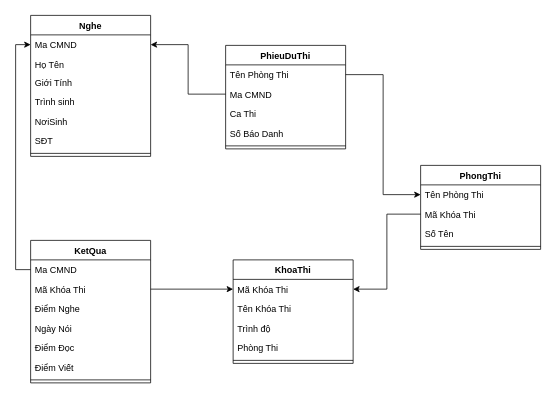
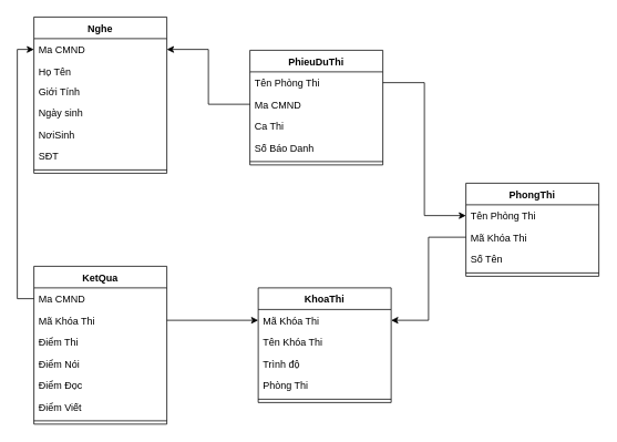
- <mxCell id="6" value="Trình sinh" style="text;strokeColor=none;fillColor=none;align=left;verticalAlign=top;spacingLeft=4;spacingRight=4;overflow=hidden;rotatable=0;points=[[0,0.5],[1,0.5]];portConstraint=eastwest;" parent="2" vertex="1"><mxGeometry y="102" width="160" height="26" as="geometry" /></mxCell>
+ <mxCell id="6" value="Ngày sinh" style="text;strokeColor=none;fillColor=none;align=left;verticalAlign=top;spacingLeft=4;spacingRight=4;overflow=hidden;rotatable=0;points=[[0,0.5],[1,0.5]];portConstraint=eastwest;" parent="2" vertex="1"><mxGeometry y="102" width="160" height="26" as="geometry" /></mxCell>
- <mxCell id="19" value="Điểm Nghe" style="text;strokeColor=none;fillColor=none;align=left;verticalAlign=top;spacingLeft=4;spacingRight=4;overflow=hidden;rotatable=0;points=[[0,0.5],[1,0.5]];portConstraint=eastwest;" parent="16" vertex="1"><mxGeometry y="78" width="160" height="26" as="geometry" /></mxCell>
+ <mxCell id="19" value="Điểm Thi" style="text;strokeColor=none;fillColor=none;align=left;verticalAlign=top;spacingLeft=4;spacingRight=4;overflow=hidden;rotatable=0;points=[[0,0.5],[1,0.5]];portConstraint=eastwest;" parent="16" vertex="1"><mxGeometry y="78" width="160" height="26" as="geometry" /></mxCell>
- <mxCell id="20" value="Ngày Nói" style="text;strokeColor=none;fillColor=none;align=left;verticalAlign=top;spacingLeft=4;spacingRight=4;overflow=hidden;rotatable=0;points=[[0,0.5],[1,0.5]];portConstraint=eastwest;" parent="16" vertex="1"><mxGeometry y="104" width="160" height="26" as="geometry" /></mxCell>
+ <mxCell id="20" value="Điểm Nói" style="text;strokeColor=none;fillColor=none;align=left;verticalAlign=top;spacingLeft=4;spacingRight=4;overflow=hidden;rotatable=0;points=[[0,0.5],[1,0.5]];portConstraint=eastwest;" parent="16" vertex="1"><mxGeometry y="104" width="160" height="26" as="geometry" /></mxCell>
